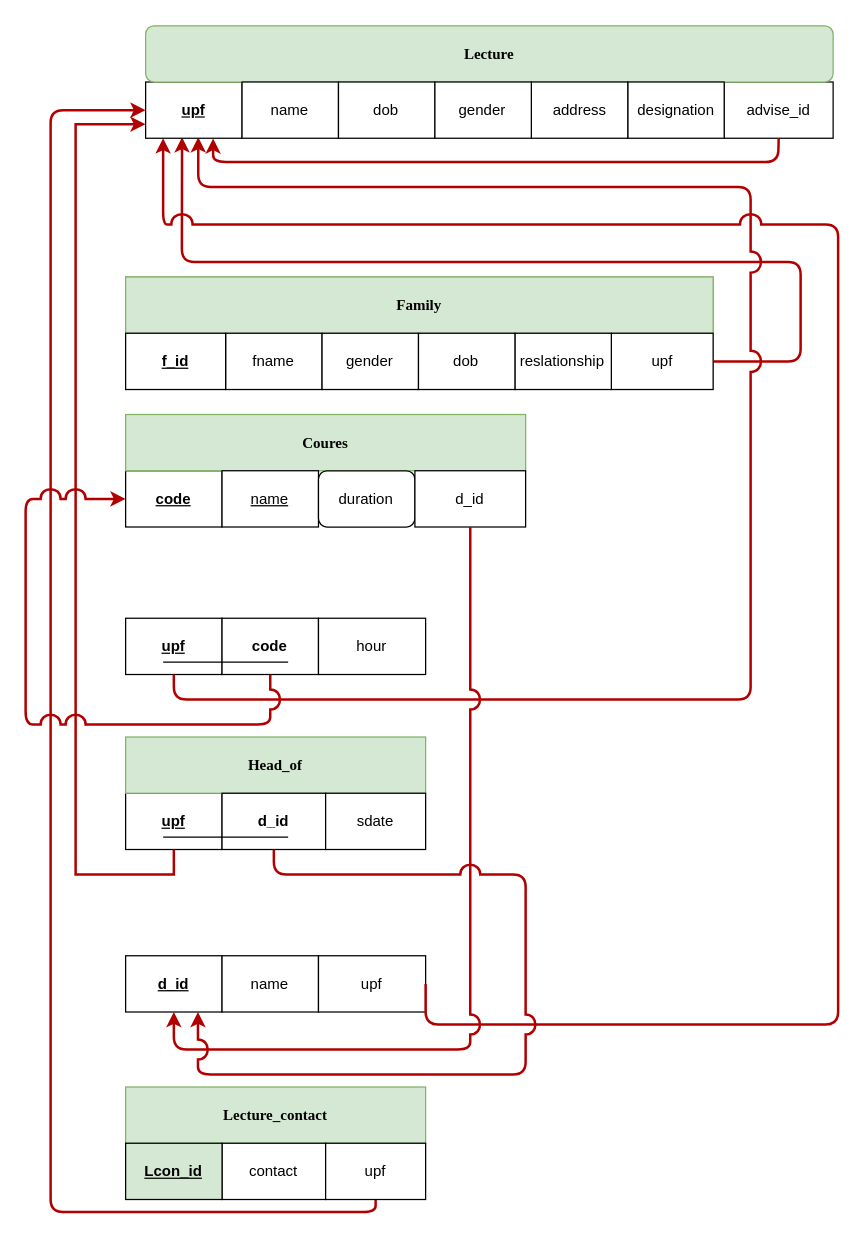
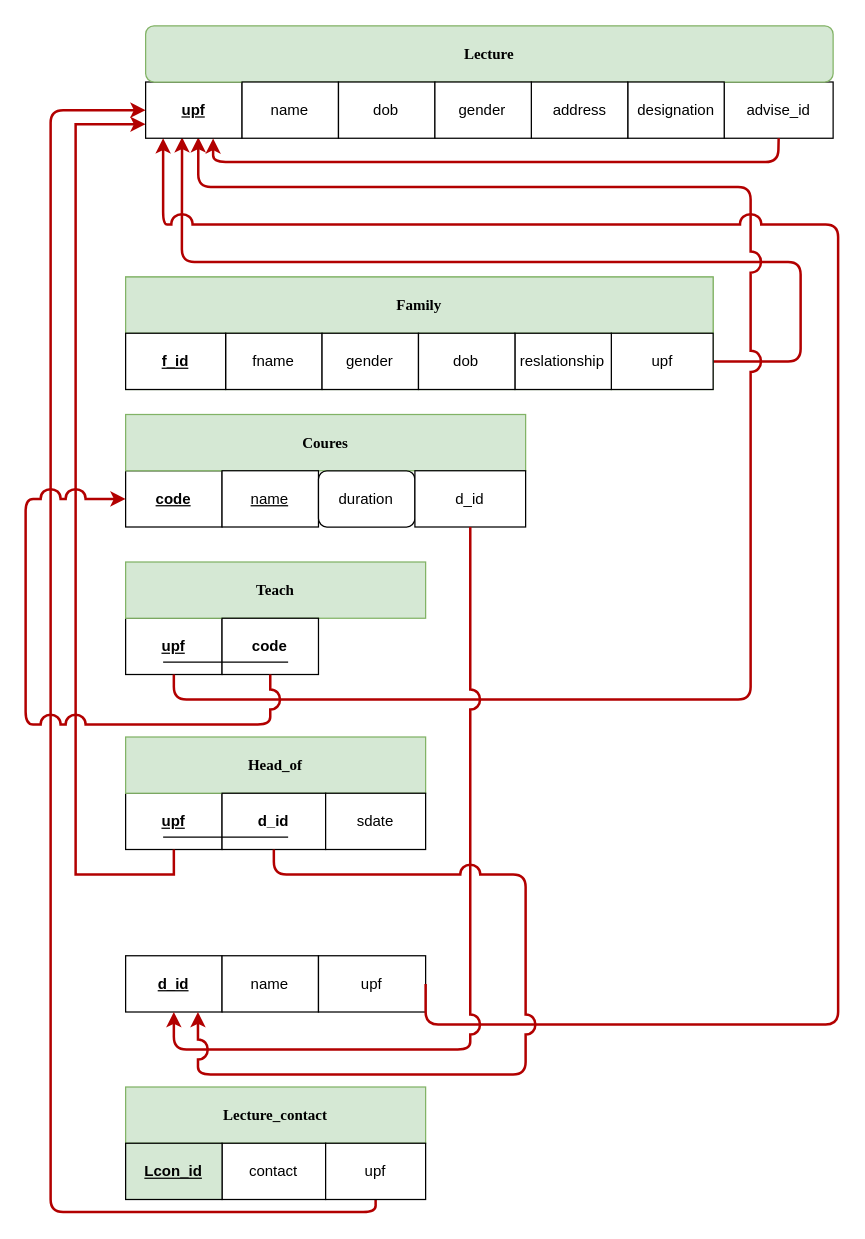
+ <mxCell id="8" value="&lt;p&gt;&lt;font face=&quot;Times New Roman&quot;&gt;&lt;b&gt;Teach&lt;/b&gt;&lt;/font&gt;&lt;/p&gt;" style="rounded=0;whiteSpace=wrap;html=1;fillColor=#d5e8d4;strokeColor=#82b366;" vertex="1" parent="6"><mxGeometry width="240" height="45" as="geometry" /></mxCell>
- <mxCell id="10" value="hour" style="rounded=0;whiteSpace=wrap;html=1;" vertex="1" parent="6"><mxGeometry x="154.29" y="45" width="85.71" height="45" as="geometry" /></mxCell>
